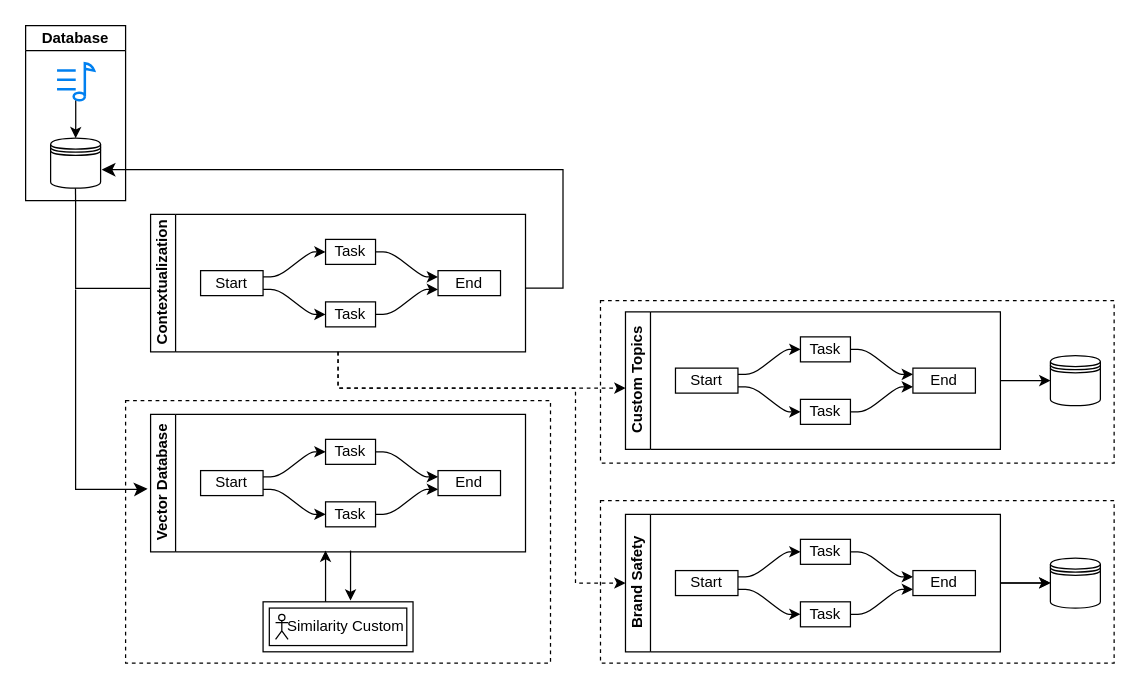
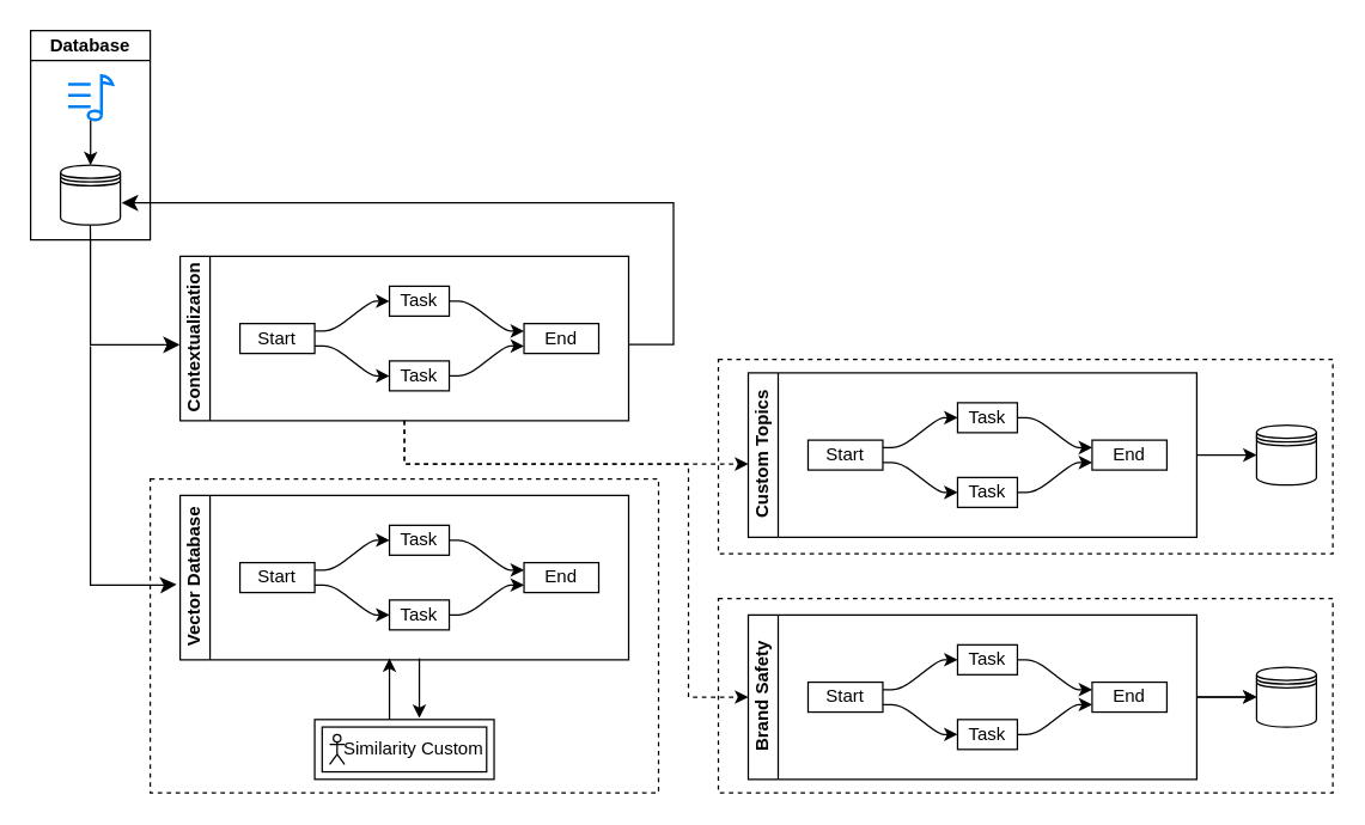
- <mxCell id="23" value="" style="edgeStyle=segmentEdgeStyle;endArrow=none;html=1;curved=0;rounded=0;endSize=8;startSize=8;entryX=-0.001;entryY=0.538;entryDx=0;entryDy=0;entryPerimeter=0;exitX=0.5;exitY=1;exitDx=0;exitDy=0;" parent="1" source="25" target="5" edge="1"><mxGeometry width="50" height="50" relative="1" as="geometry"><mxPoint x="60" y="170" as="sourcePoint" /><mxPoint x="100" y="211" as="targetPoint" /><Array as="points"><mxPoint x="60" y="230" /></Array></mxGeometry></mxCell>
+ <mxCell id="23" value="" style="edgeStyle=segmentEdgeStyle;endArrow=classic;html=1;curved=0;rounded=0;endSize=8;startSize=8;entryX=-0.001;entryY=0.538;entryDx=0;entryDy=0;entryPerimeter=0;exitX=0.5;exitY=1;exitDx=0;exitDy=0;" parent="1" source="25" target="5" edge="1"><mxGeometry width="50" height="50" relative="1" as="geometry"><mxPoint x="60" y="170" as="sourcePoint" /><mxPoint x="100" y="211" as="targetPoint" /><Array as="points"><mxPoint x="60" y="230" /></Array></mxGeometry></mxCell>
